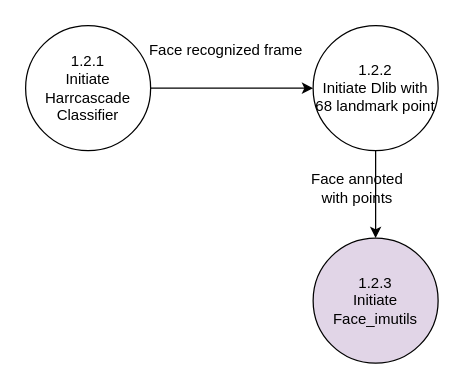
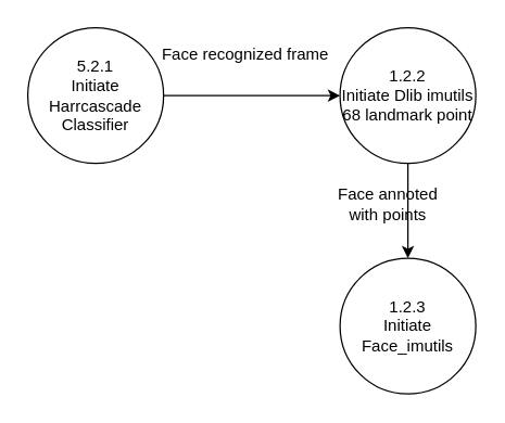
- <mxCell id="2" value="1.2.1&lt;br&gt;Initiate Harrcascade&lt;br&gt;Classifier" style="ellipse;whiteSpace=wrap;html=1;aspect=fixed;" vertex="1" parent="1"><mxGeometry x="20" y="20" width="100" height="100" as="geometry" /></mxCell>
+ <mxCell id="2" value="5.2.1&lt;br&gt;Initiate Harrcascade&lt;br&gt;Classifier" style="ellipse;whiteSpace=wrap;html=1;aspect=fixed;" vertex="1" parent="1"><mxGeometry x="20" y="20" width="100" height="100" as="geometry" /></mxCell>
- <mxCell id="3" value="1.2.2&lt;br&gt;Initiate Dlib with 68 landmark point" style="ellipse;whiteSpace=wrap;html=1;aspect=fixed;" vertex="1" parent="1"><mxGeometry x="250" y="20" width="100" height="100" as="geometry" /></mxCell>
+ <mxCell id="3" value="1.2.2&lt;br&gt;Initiate Dlib imutils 68 landmark point" style="ellipse;whiteSpace=wrap;html=1;aspect=fixed;" vertex="1" parent="1"><mxGeometry x="250" y="20" width="100" height="100" as="geometry" /></mxCell>
- <mxCell id="8" value="1.2.3&lt;br&gt;Initiate Face_imutils" style="ellipse;whiteSpace=wrap;html=1;aspect=fixed;fillColor=#e1d5e7;" vertex="1" parent="1"><mxGeometry x="250" y="190" width="100" height="100" as="geometry" /></mxCell>
+ <mxCell id="8" value="1.2.3&lt;br&gt;Initiate Face_imutils" style="ellipse;whiteSpace=wrap;html=1;aspect=fixed;" vertex="1" parent="1"><mxGeometry x="250" y="190" width="100" height="100" as="geometry" /></mxCell>
